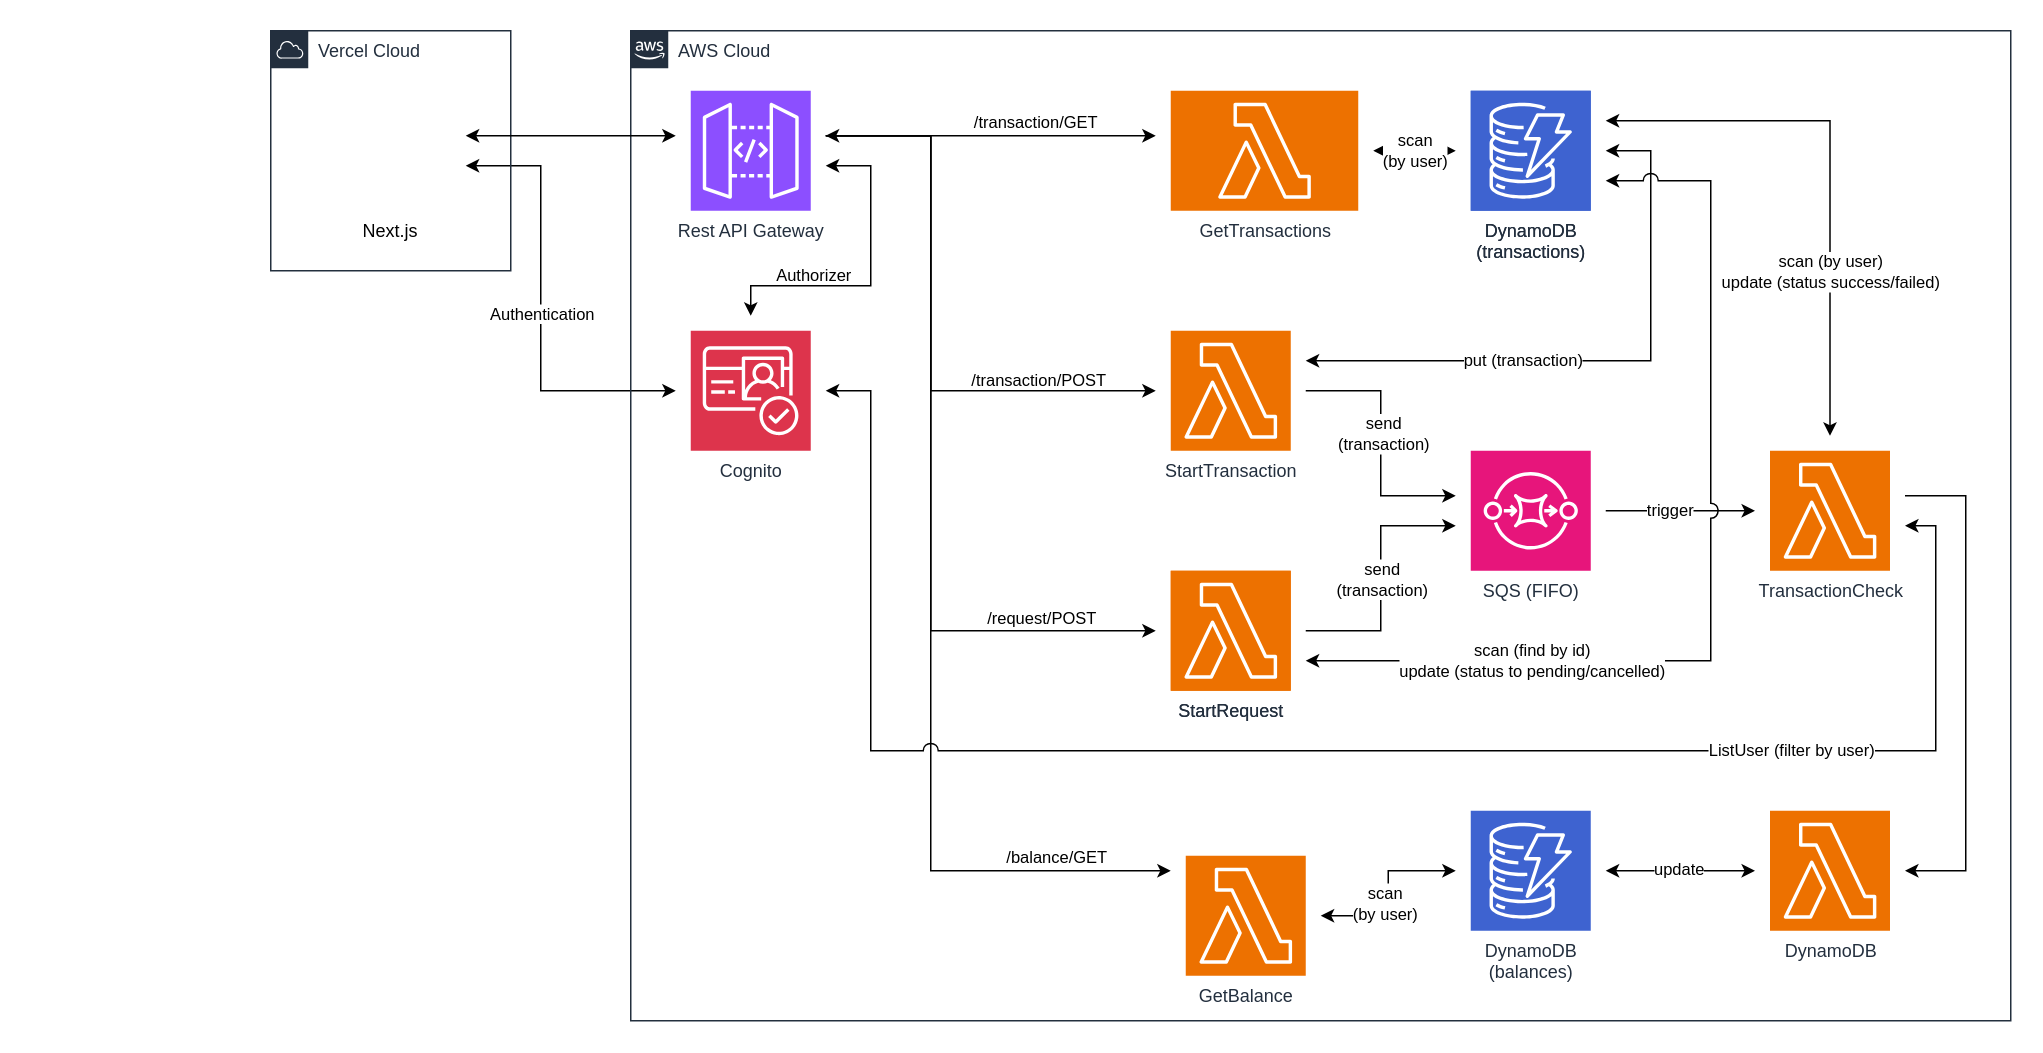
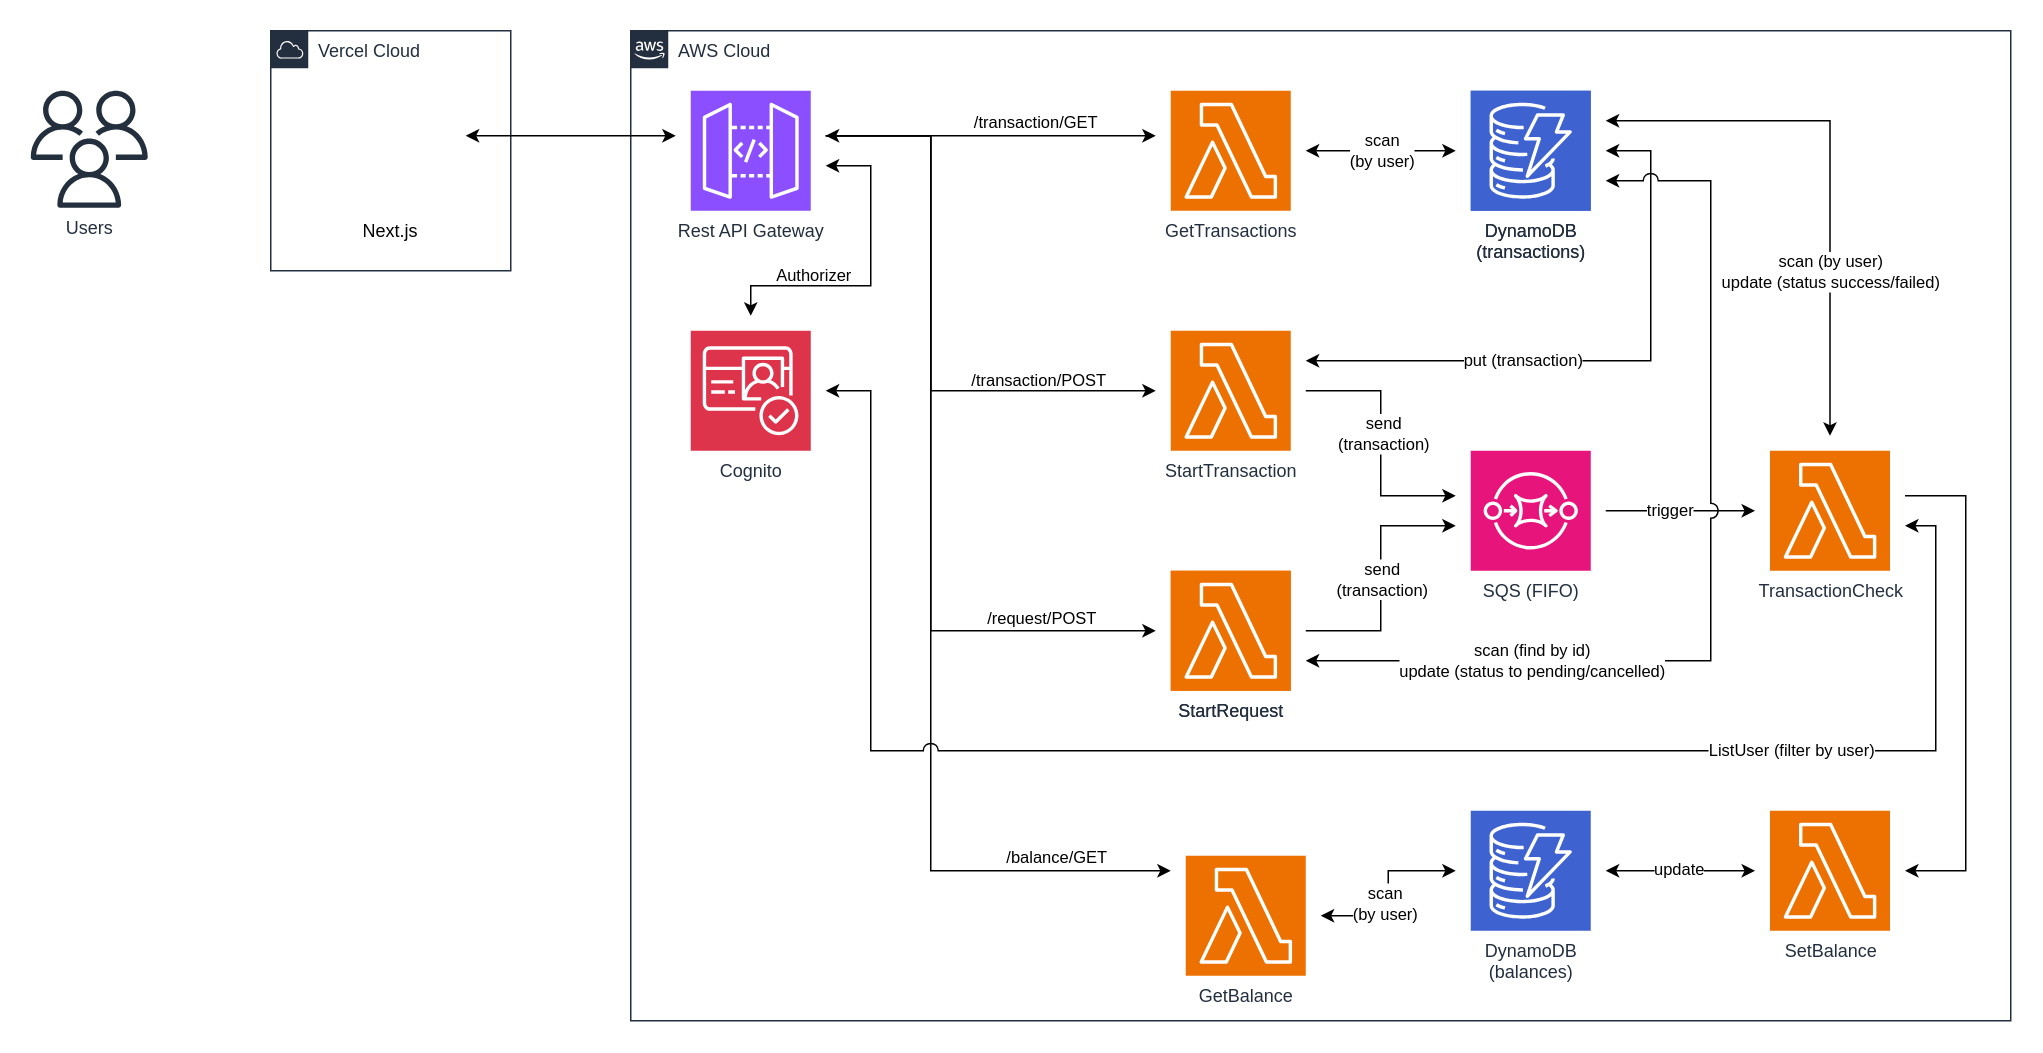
+ <mxCell id="2" value="Users" style="sketch=0;outlineConnect=0;fontColor=#232F3E;gradientColor=none;fillColor=#232F3D;strokeColor=none;dashed=0;verticalLabelPosition=bottom;verticalAlign=top;align=center;html=1;fontSize=12;fontStyle=0;aspect=fixed;pointerEvents=1;shape=mxgraph.aws4.users;" parent="1" vertex="1"><mxGeometry x="20" y="60" width="78" height="78" as="geometry" /></mxCell>
- <mxCell id="11" value="GetTransactions" style="sketch=0;points=[[0,0,0],[0.25,0,0],[0.5,0,0],[0.75,0,0],[1,0,0],[0,1,0],[0.25,1,0],[0.5,1,0],[0.75,1,0],[1,1,0],[0,0.25,0],[0,0.5,0],[0,0.75,0],[1,0.25,0],[1,0.5,0],[1,0.75,0]];outlineConnect=0;fontColor=#232F3E;fillColor=#ED7100;strokeColor=#ffffff;dashed=0;verticalLabelPosition=bottom;verticalAlign=top;align=center;html=1;fontSize=12;fontStyle=0;aspect=fixed;shape=mxgraph.aws4.resourceIcon;resIcon=mxgraph.aws4.lambda;" parent="7" vertex="1"><mxGeometry x="360" y="40" width="125" height="80" as="geometry" /></mxCell>
+ <mxCell id="11" value="GetTransactions" style="sketch=0;points=[[0,0,0],[0.25,0,0],[0.5,0,0],[0.75,0,0],[1,0,0],[0,1,0],[0.25,1,0],[0.5,1,0],[0.75,1,0],[1,1,0],[0,0.25,0],[0,0.5,0],[0,0.75,0],[1,0.25,0],[1,0.5,0],[1,0.75,0]];outlineConnect=0;fontColor=#232F3E;fillColor=#ED7100;strokeColor=#ffffff;dashed=0;verticalLabelPosition=bottom;verticalAlign=top;align=center;html=1;fontSize=12;fontStyle=0;aspect=fixed;shape=mxgraph.aws4.resourceIcon;resIcon=mxgraph.aws4.lambda;" parent="7" vertex="1"><mxGeometry x="360" y="40" width="80" height="80" as="geometry" /></mxCell>
- <mxCell id="3" style="edgeStyle=orthogonalEdgeStyle;rounded=0;orthogonalLoop=1;jettySize=auto;html=1;targetPerimeterSpacing=10;sourcePerimeterSpacing=10;startArrow=classic;startFill=1;" parent="1" source="5" target="8" edge="1"><mxGeometry relative="1" as="geometry"><Array as="points"><mxPoint x="360" y="110" /><mxPoint x="360" y="260" /></Array></mxGeometry></mxCell>
- <mxCell id="4" value="Authentication" style="edgeLabel;html=1;align=center;verticalAlign=middle;resizable=0;points=[];" parent="3" vertex="1" connectable="0"><mxGeometry x="0.018" relative="1" as="geometry"><mxPoint as="offset" /></mxGeometry></mxCell>
- <mxCell id="49" value="DynamoDB" style="sketch=0;points=[[0,0,0],[0.25,0,0],[0.5,0,0],[0.75,0,0],[1,0,0],[0,1,0],[0.25,1,0],[0.5,1,0],[0.75,1,0],[1,1,0],[0,0.25,0],[0,0.5,0],[0,0.75,0],[1,0.25,0],[1,0.5,0],[1,0.75,0]];outlineConnect=0;fontColor=#232F3E;fillColor=#ED7100;strokeColor=#ffffff;dashed=0;verticalLabelPosition=bottom;verticalAlign=top;align=center;html=1;fontSize=12;fontStyle=0;aspect=fixed;shape=mxgraph.aws4.resourceIcon;resIcon=mxgraph.aws4.lambda;" vertex="1" parent="7"><mxGeometry x="759.5" y="520" width="80" height="80" as="geometry" /></mxCell>
+ <mxCell id="49" value="SetBalance" style="sketch=0;points=[[0,0,0],[0.25,0,0],[0.5,0,0],[0.75,0,0],[1,0,0],[0,1,0],[0.25,1,0],[0.5,1,0],[0.75,1,0],[1,1,0],[0,0.25,0],[0,0.5,0],[0,0.75,0],[1,0.25,0],[1,0.5,0],[1,0.75,0]];outlineConnect=0;fontColor=#232F3E;fillColor=#ED7100;strokeColor=#ffffff;dashed=0;verticalLabelPosition=bottom;verticalAlign=top;align=center;html=1;fontSize=12;fontStyle=0;aspect=fixed;shape=mxgraph.aws4.resourceIcon;resIcon=mxgraph.aws4.lambda;" vertex="1" parent="7"><mxGeometry x="759.5" y="520" width="80" height="80" as="geometry" /></mxCell>
